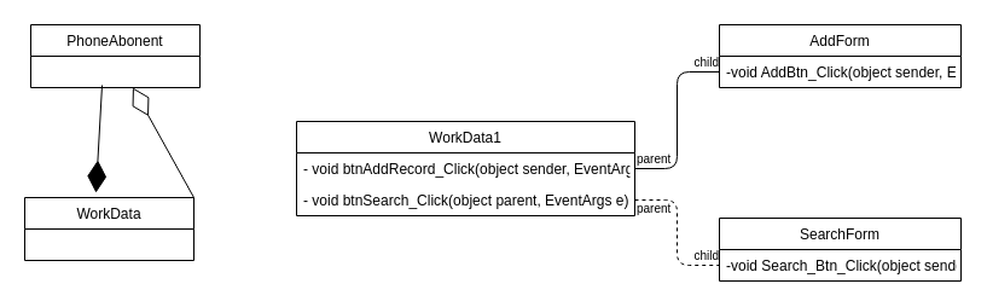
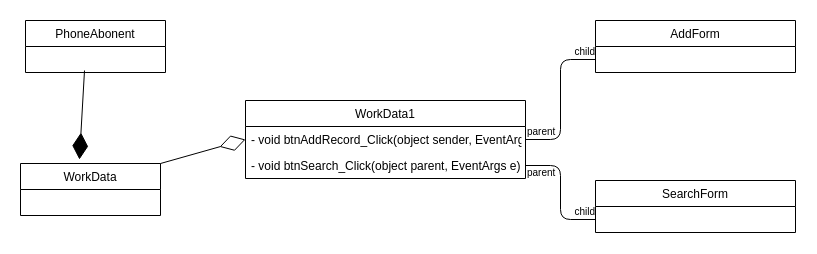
- <mxCell id="15" value="-void AddBtn_Click(object sender, EventArgs e)" style="text;strokeColor=none;fillColor=none;align=left;verticalAlign=top;spacingLeft=4;spacingRight=4;overflow=hidden;rotatable=0;points=[[0,0.5],[1,0.5]];portConstraint=eastwest;" vertex="1" parent="1"><mxGeometry x="595" y="46" width="200" height="26" as="geometry" /></mxCell>
- <mxCell id="6" value="" style="endArrow=diamondThin;endFill=0;endSize=24;html=1;exitX=1;exitY=0;exitDx=0;exitDy=0;" edge="1" parent="1" source="18" target="17"><mxGeometry width="160" relative="1" as="geometry"><mxPoint x="75" y="230" as="sourcePoint" /><mxPoint x="235" y="230" as="targetPoint" /></mxGeometry></mxCell>
+ <mxCell id="6" value="" style="endArrow=diamondThin;endFill=0;endSize=24;html=1;entryX=0;entryY=0.5;entryDx=0;entryDy=0;exitX=1;exitY=0;exitDx=0;exitDy=0;" edge="1" parent="1" source="18" target="2"><mxGeometry width="160" relative="1" as="geometry"><mxPoint x="75" y="230" as="sourcePoint" /><mxPoint x="235" y="230" as="targetPoint" /></mxGeometry></mxCell>
- <mxCell id="7" value="" style="endArrow=none;html=1;edgeStyle=orthogonalEdgeStyle;exitX=1;exitY=0.5;exitDx=0;exitDy=0;entryX=0;entryY=0.75;entryDx=0;entryDy=0;dashed=1;" edge="1" parent="1" source="4" target="11"><mxGeometry relative="1" as="geometry"><mxPoint x="295" y="215.5" as="sourcePoint" /><mxPoint x="425" y="220" as="targetPoint" /></mxGeometry></mxCell>
+ <mxCell id="7" value="" style="endArrow=none;html=1;edgeStyle=orthogonalEdgeStyle;exitX=1;exitY=0.5;exitDx=0;exitDy=0;entryX=0;entryY=0.75;entryDx=0;entryDy=0;" edge="1" parent="1" source="4" target="11"><mxGeometry relative="1" as="geometry"><mxPoint x="295" y="215.5" as="sourcePoint" /><mxPoint x="425" y="220" as="targetPoint" /></mxGeometry></mxCell>
- <mxCell id="16" value="-void Search_Btn_Click(object sender, EventArgs e)" style="text;strokeColor=none;fillColor=none;align=left;verticalAlign=top;spacingLeft=4;spacingRight=4;overflow=hidden;rotatable=0;points=[[0,0.5],[1,0.5]];portConstraint=eastwest;" vertex="1" parent="1"><mxGeometry x="595" y="206" width="200" height="26" as="geometry" /></mxCell>
